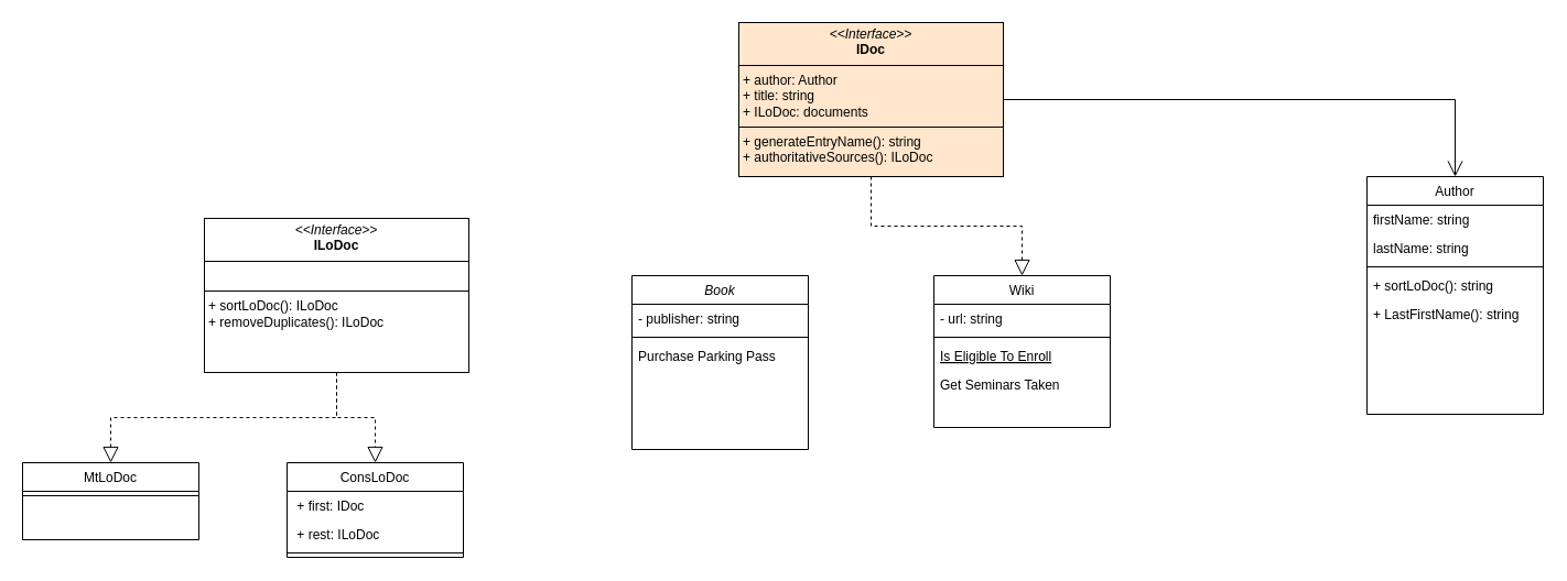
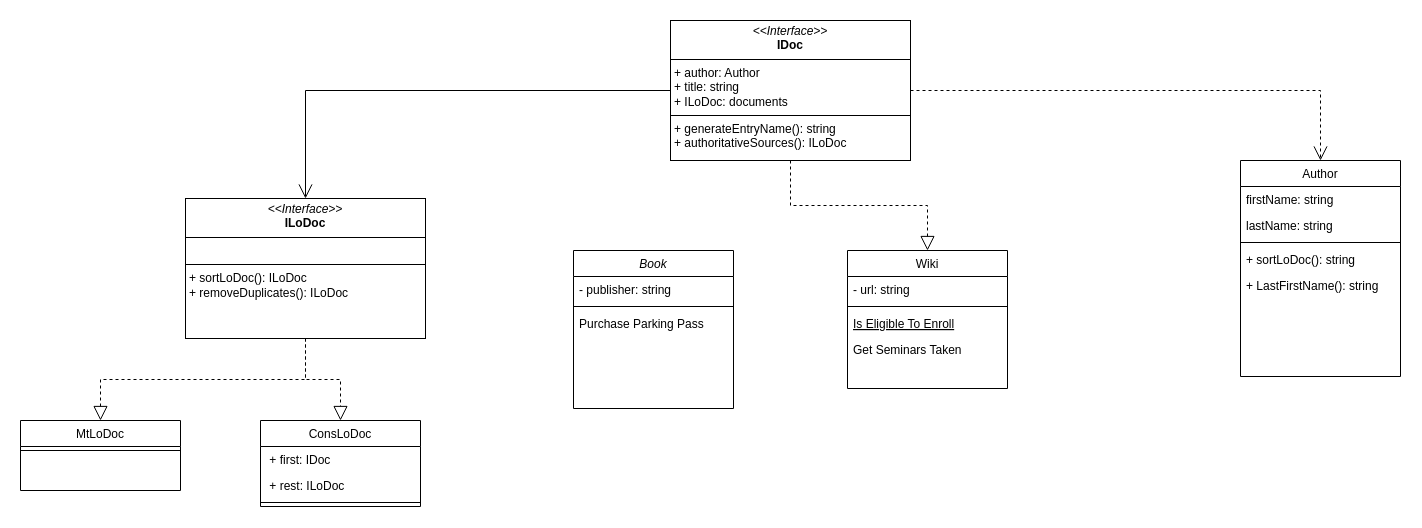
+ <mxCell id="28" value="" style="endArrow=open;endFill=1;endSize=12;html=1;rounded=0;entryX=0.5;entryY=0;entryDx=0;entryDy=0;exitX=0;exitY=0.5;exitDx=0;exitDy=0;edgeStyle=orthogonalEdgeStyle;" parent="1" source="21" target="29" edge="1"><mxGeometry width="160" relative="1" as="geometry"><mxPoint x="310" y="370" as="sourcePoint" /><mxPoint x="187" y="170" as="targetPoint" /></mxGeometry></mxCell>
- <mxCell id="21" value="&lt;p style=&quot;margin:0px;margin-top:4px;text-align:center;&quot;&gt;&lt;i&gt;&amp;lt;&amp;lt;Interface&amp;gt;&amp;gt;&lt;/i&gt;&lt;br&gt;&lt;b&gt;IDoc&lt;/b&gt;&lt;br&gt;&lt;/p&gt;&lt;hr size=&quot;1&quot; style=&quot;border-style:solid;&quot;&gt;&lt;p style=&quot;margin:0px;margin-left:4px;&quot;&gt;+ author: Author&lt;br&gt;+ title: string&lt;/p&gt;&lt;p style=&quot;margin:0px;margin-left:4px;&quot;&gt;+ ILoDoc: documents&lt;br&gt;&lt;/p&gt;&lt;hr size=&quot;1&quot; style=&quot;border-style:solid;&quot;&gt;&lt;p style=&quot;margin:0px;margin-left:4px;&quot;&gt;+ generateEntryName(): string&lt;br&gt;+ authoritativeSources(): ILoDoc&lt;/p&gt;" style="verticalAlign=top;align=left;overflow=fill;html=1;whiteSpace=wrap;fillColor=#ffe6cc;" parent="1" vertex="1"><mxGeometry x="670" y="20" width="240" height="140" as="geometry" /></mxCell>
+ <mxCell id="21" value="&lt;p style=&quot;margin:0px;margin-top:4px;text-align:center;&quot;&gt;&lt;i&gt;&amp;lt;&amp;lt;Interface&amp;gt;&amp;gt;&lt;/i&gt;&lt;br&gt;&lt;b&gt;IDoc&lt;/b&gt;&lt;br&gt;&lt;/p&gt;&lt;hr size=&quot;1&quot; style=&quot;border-style:solid;&quot;&gt;&lt;p style=&quot;margin:0px;margin-left:4px;&quot;&gt;+ author: Author&lt;br&gt;+ title: string&lt;/p&gt;&lt;p style=&quot;margin:0px;margin-left:4px;&quot;&gt;+ ILoDoc: documents&lt;br&gt;&lt;/p&gt;&lt;hr size=&quot;1&quot; style=&quot;border-style:solid;&quot;&gt;&lt;p style=&quot;margin:0px;margin-left:4px;&quot;&gt;+ generateEntryName(): string&lt;br&gt;+ authoritativeSources(): ILoDoc&lt;/p&gt;" style="verticalAlign=top;align=left;overflow=fill;html=1;whiteSpace=wrap;" parent="1" vertex="1"><mxGeometry x="670" y="20" width="240" height="140" as="geometry" /></mxCell>
- <mxCell id="26" value="" style="endArrow=open;endFill=1;endSize=12;html=1;rounded=0;exitX=1;exitY=0.5;exitDx=0;exitDy=0;entryX=0.5;entryY=0;entryDx=0;entryDy=0;edgeStyle=orthogonalEdgeStyle;" parent="1" source="21" target="15" edge="1"><mxGeometry width="160" relative="1" as="geometry"><mxPoint x="1030" y="120" as="sourcePoint" /><mxPoint x="1190" y="120" as="targetPoint" /></mxGeometry></mxCell>
+ <mxCell id="26" value="" style="endArrow=open;endFill=1;endSize=12;html=1;rounded=0;exitX=1;exitY=0.5;exitDx=0;exitDy=0;entryX=0.5;entryY=0;entryDx=0;entryDy=0;edgeStyle=orthogonalEdgeStyle;dashed=1;" parent="1" source="21" target="15" edge="1"><mxGeometry width="160" relative="1" as="geometry"><mxPoint x="1030" y="120" as="sourcePoint" /><mxPoint x="1190" y="120" as="targetPoint" /></mxGeometry></mxCell>
